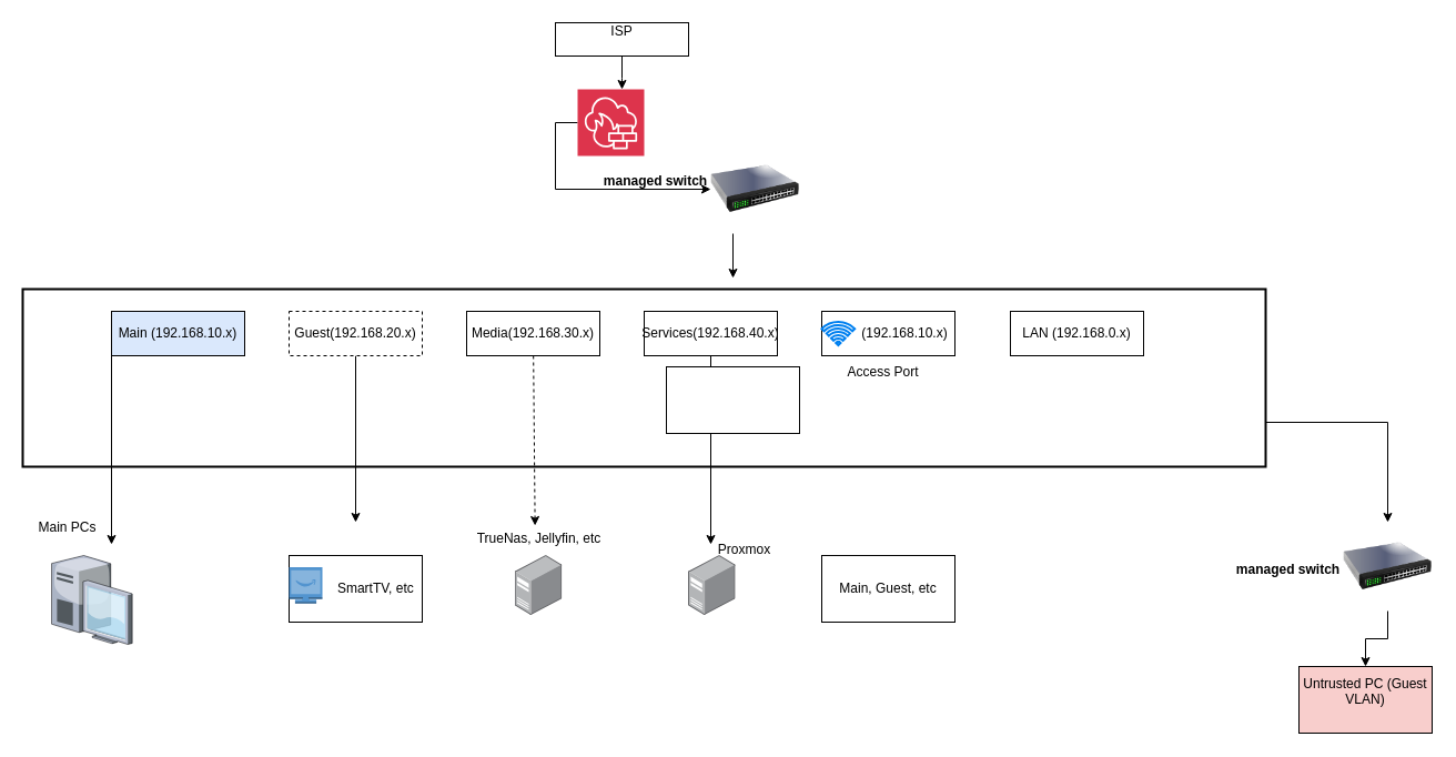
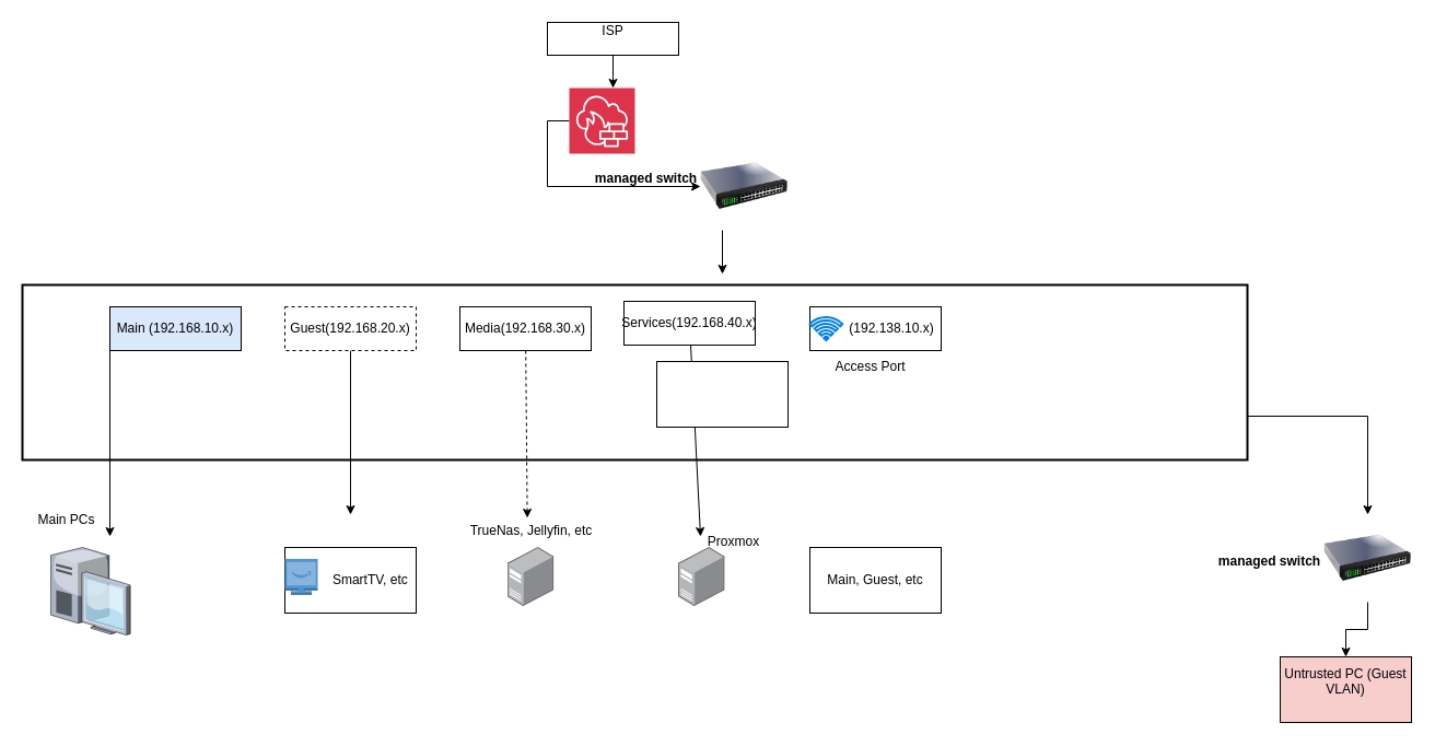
- <mxCell id="17" value="Services(192.168.40.x)" style="rounded=0;whiteSpace=wrap;html=1;" vertex="1" parent="1"><mxGeometry x="580" y="280" width="120" height="40" as="geometry" /></mxCell>
+ <mxCell id="17" value="Services(192.168.40.x)" style="rounded=0;whiteSpace=wrap;html=1;" vertex="1" parent="1"><mxGeometry x="570" y="275" width="120" height="40" as="geometry" /></mxCell>
- <mxCell id="18" value="&amp;nbsp; &amp;nbsp; &amp;nbsp; &amp;nbsp; &amp;nbsp;(192.168.10.x)" style="rounded=0;whiteSpace=wrap;html=1;" vertex="1" parent="1"><mxGeometry x="740" y="280" width="120" height="40" as="geometry" /></mxCell>
+ <mxCell id="18" value="&amp;nbsp; &amp;nbsp; &amp;nbsp; &amp;nbsp; &amp;nbsp;(192.138.10.x)" style="rounded=0;whiteSpace=wrap;html=1;" vertex="1" parent="1"><mxGeometry x="740" y="280" width="120" height="40" as="geometry" /></mxCell>
- <mxCell id="20" value="LAN (192.168.0.x)" style="rounded=0;whiteSpace=wrap;html=1;" vertex="1" parent="1"><mxGeometry x="910" y="280" width="120" height="40" as="geometry" /></mxCell>
